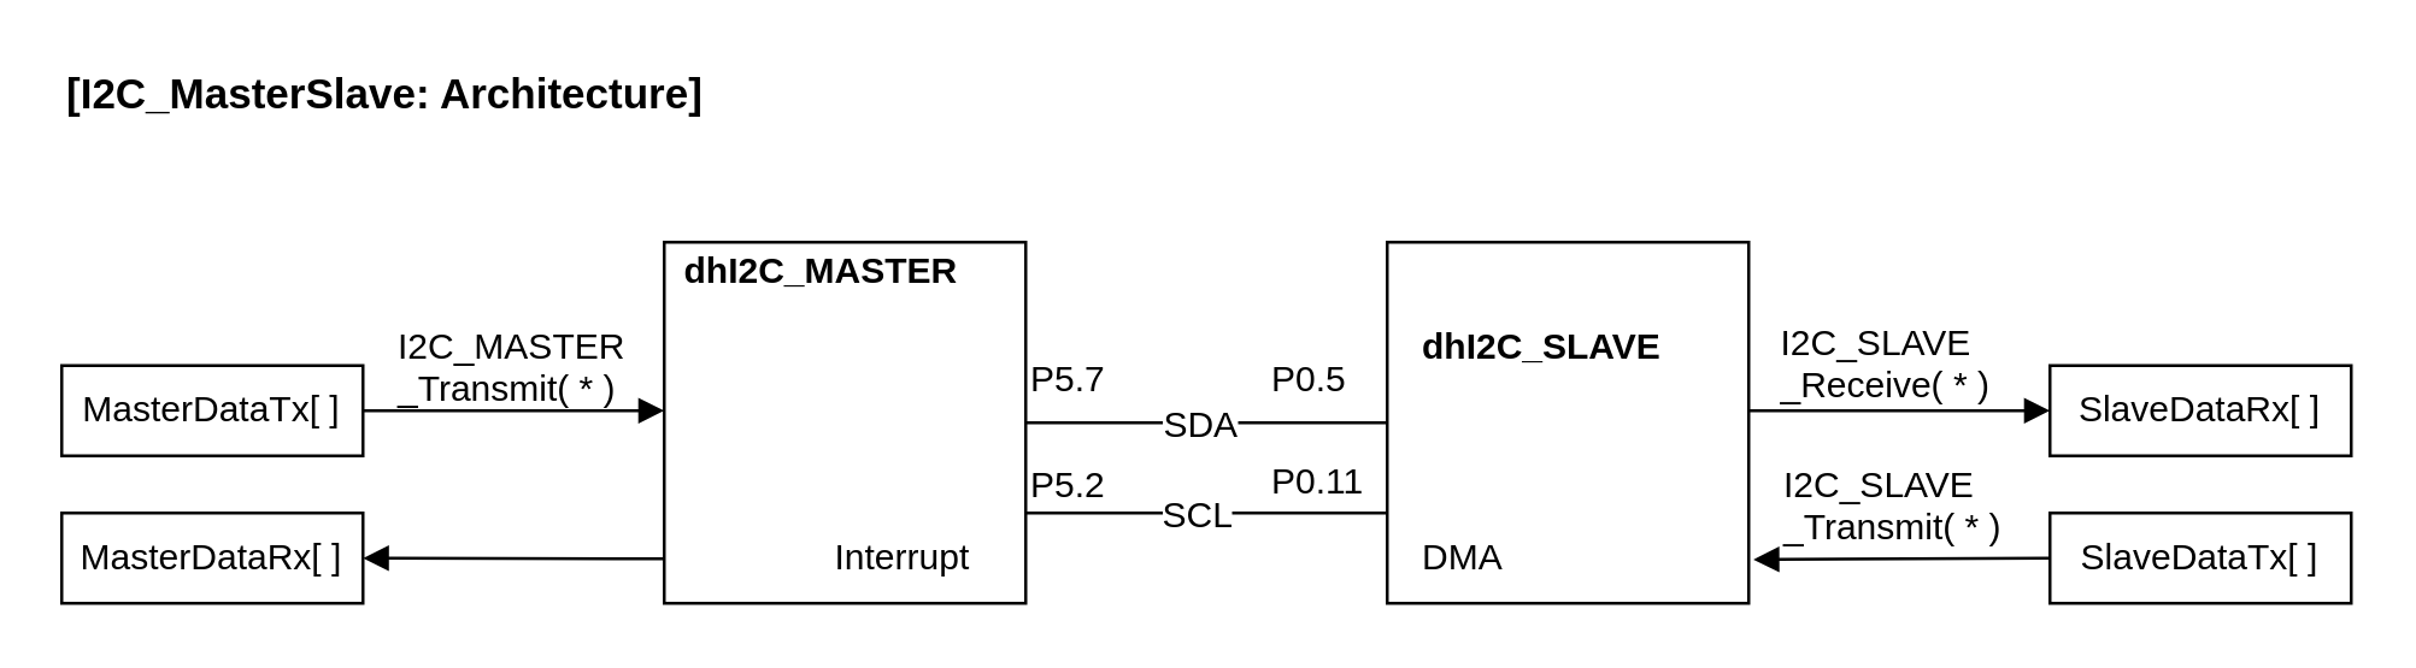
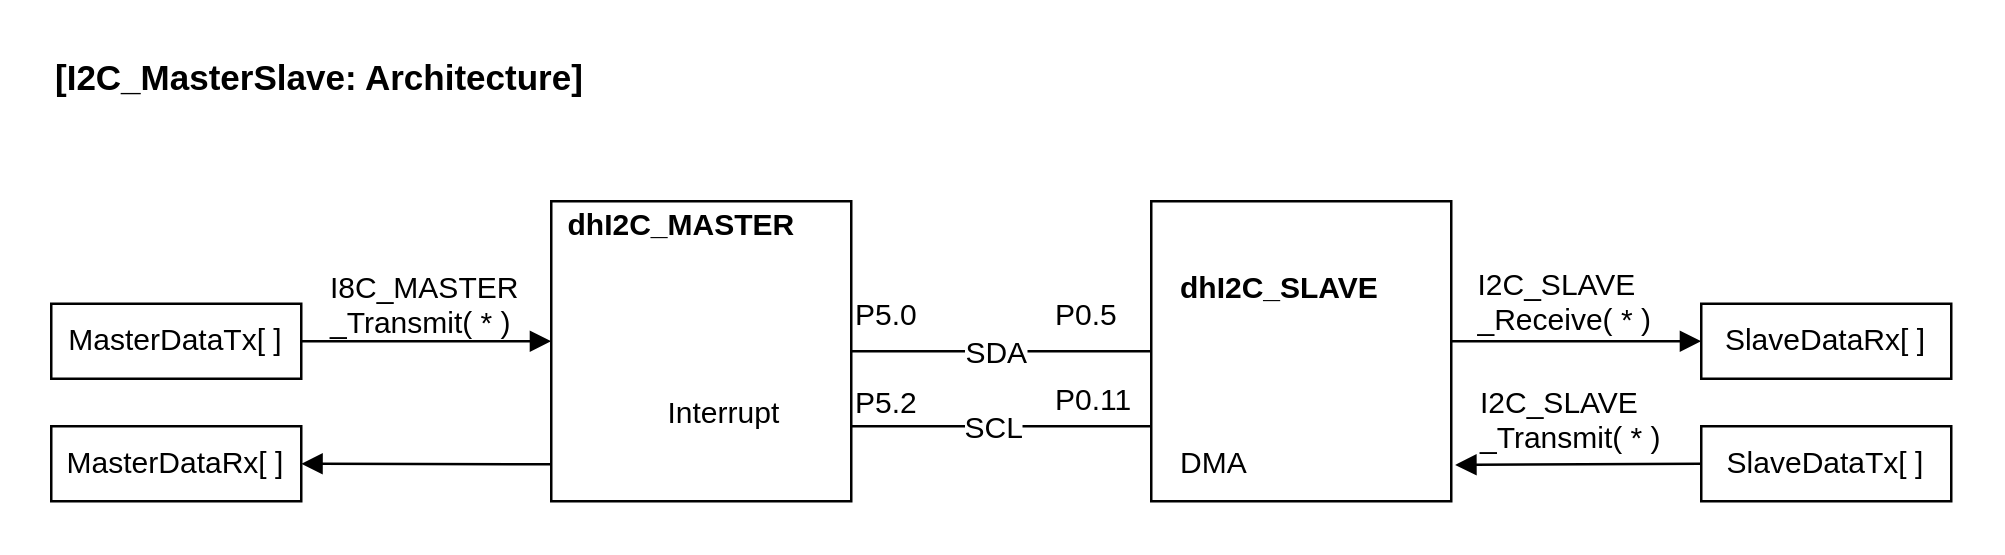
- <mxCell id="25" value="I2C_MASTER&lt;div&gt;_Transmit( * )&lt;/div&gt;" style="text;html=1;resizable=0;points=[];autosize=1;align=left;verticalAlign=top;spacingTop=-4;fontSize=12;fontFamily=Helvetica;fontColor=#000000;" parent="1" vertex="1"><mxGeometry x="130" y="105" width="90" height="30" as="geometry" /></mxCell>
+ <mxCell id="25" value="I8C_MASTER&lt;div&gt;_Transmit( * )&lt;/div&gt;" style="text;html=1;resizable=0;points=[];autosize=1;align=left;verticalAlign=top;spacingTop=-4;fontSize=12;fontFamily=Helvetica;fontColor=#000000;" parent="1" vertex="1"><mxGeometry x="130" y="105" width="90" height="30" as="geometry" /></mxCell>
- <mxCell id="8" value="P5.7" style="text;html=1;resizable=0;points=[];autosize=1;align=left;verticalAlign=top;spacingTop=-4;fontSize=12;fontFamily=Helvetica;fontColor=#000000;" parent="1" vertex="1"><mxGeometry x="340" y="116" width="40" height="20" as="geometry" /></mxCell>
+ <mxCell id="8" value="P5.0" style="text;html=1;resizable=0;points=[];autosize=1;align=left;verticalAlign=top;spacingTop=-4;fontSize=12;fontFamily=Helvetica;fontColor=#000000;" parent="1" vertex="1"><mxGeometry x="340" y="116" width="40" height="20" as="geometry" /></mxCell>
- <mxCell id="23" value="Interrupt" style="text;html=1;resizable=0;points=[];autosize=1;align=left;verticalAlign=top;spacingTop=-4;fontSize=12;fontFamily=Helvetica;fontColor=#000000;fontStyle=0" parent="1" vertex="1"><mxGeometry x="275" y="175" width="60" height="20" as="geometry" /></mxCell>
+ <mxCell id="23" value="Interrupt" style="text;html=1;resizable=0;points=[];autosize=1;align=left;verticalAlign=top;spacingTop=-4;fontSize=12;fontFamily=Helvetica;fontColor=#000000;fontStyle=0" parent="1" vertex="1"><mxGeometry x="265" y="155" width="60" height="20" as="geometry" /></mxCell>
